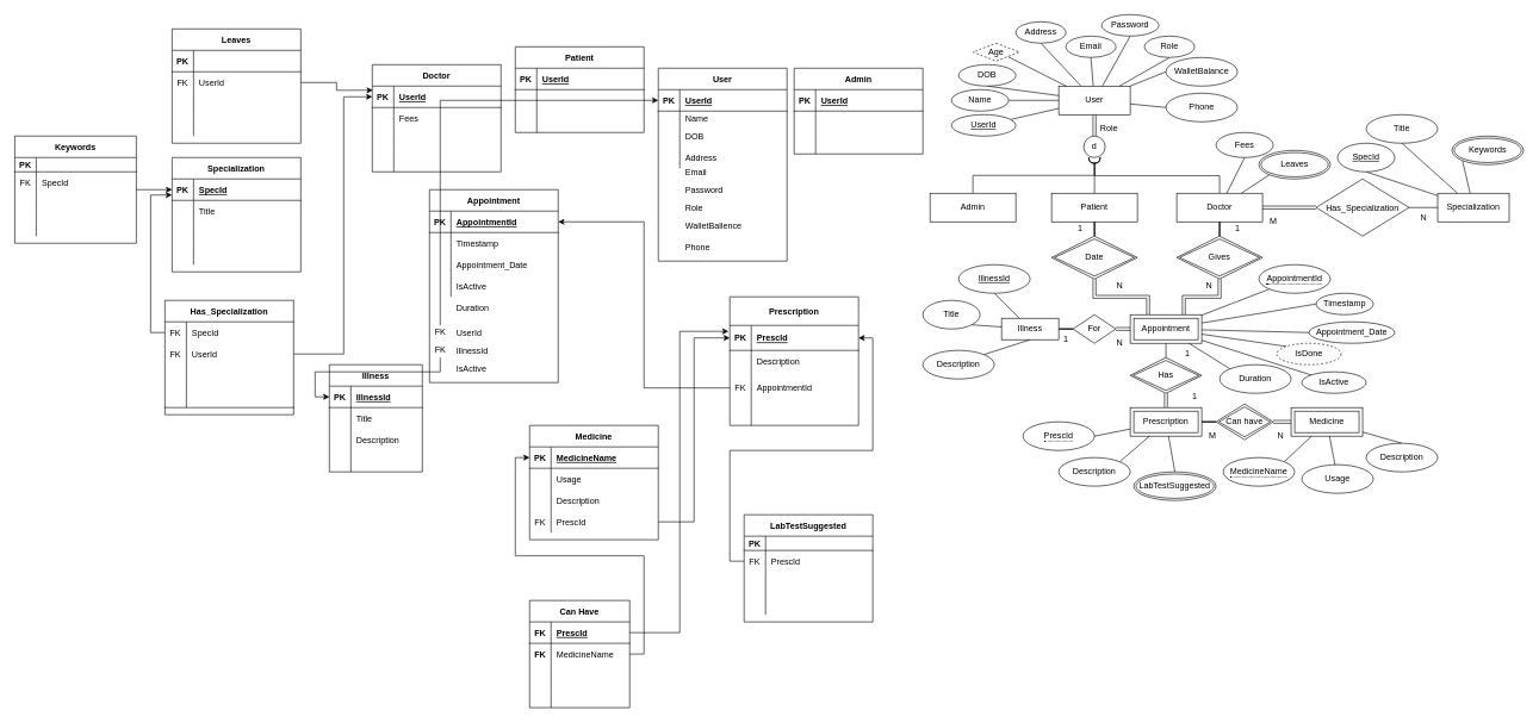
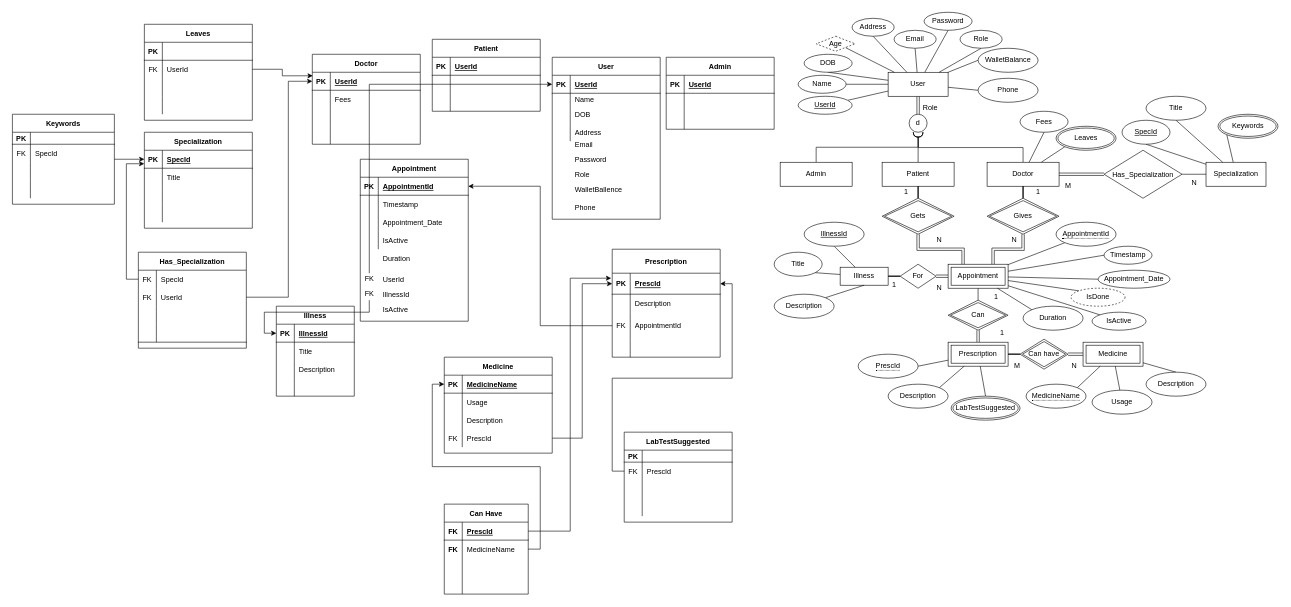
- <mxCell id="23" value="Date" style="shape=rhombus;double=1;perimeter=rhombusPerimeter;whiteSpace=wrap;html=1;align=center;rounded=0;" parent="1" vertex="1"><mxGeometry x="1470" y="330" width="120" height="60" as="geometry" /></mxCell>
+ <mxCell id="23" value="Gets" style="shape=rhombus;double=1;perimeter=rhombusPerimeter;whiteSpace=wrap;html=1;align=center;rounded=0;" parent="1" vertex="1"><mxGeometry x="1470" y="330" width="120" height="60" as="geometry" /></mxCell>
- <mxCell id="26" value="Has" style="shape=rhombus;double=1;perimeter=rhombusPerimeter;whiteSpace=wrap;html=1;align=center;rounded=0;" parent="1" vertex="1"><mxGeometry x="1580" y="500" width="100" height="50" as="geometry" /></mxCell>
+ <mxCell id="26" value="Can" style="shape=rhombus;double=1;perimeter=rhombusPerimeter;whiteSpace=wrap;html=1;align=center;rounded=0;" parent="1" vertex="1"><mxGeometry x="1580" y="500" width="100" height="50" as="geometry" /></mxCell>
